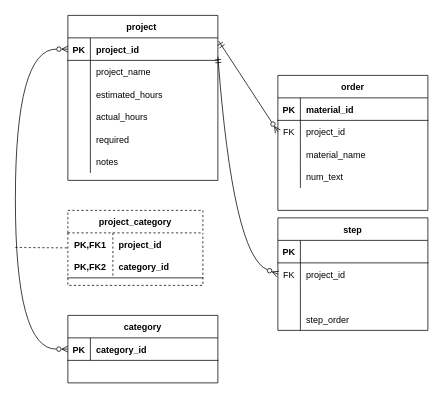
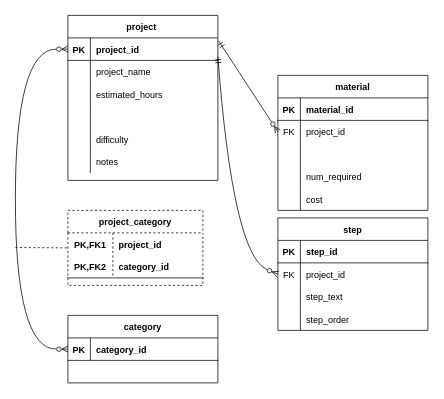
- <mxCell id="21" value="order" style="shape=table;startSize=30;container=1;collapsible=1;childLayout=tableLayout;fixedRows=1;rowLines=0;fontStyle=1;align=center;resizeLast=1;" vertex="1" parent="1"><mxGeometry x="370" y="100" width="200" height="180" as="geometry" /></mxCell>
+ <mxCell id="21" value="material" style="shape=table;startSize=30;container=1;collapsible=1;childLayout=tableLayout;fixedRows=1;rowLines=0;fontStyle=1;align=center;resizeLast=1;" vertex="1" parent="1"><mxGeometry x="370" y="100" width="200" height="180" as="geometry" /></mxCell>
- <mxCell id="14" value="actual_hours" style="shape=partialRectangle;overflow=hidden;connectable=0;fillColor=none;top=0;left=0;bottom=0;right=0;align=left;spacingLeft=6;" vertex="1" parent="12"><mxGeometry x="30" width="170" height="30" as="geometry"><mxRectangle width="170" height="30" as="alternateBounds" /></mxGeometry></mxCell>
- <mxCell id="17" value="required" style="shape=partialRectangle;overflow=hidden;connectable=0;fillColor=none;top=0;left=0;bottom=0;right=0;align=left;spacingLeft=6;" vertex="1" parent="15"><mxGeometry x="30" width="170" height="30" as="geometry"><mxRectangle width="170" height="30" as="alternateBounds" /></mxGeometry></mxCell>
+ <mxCell id="17" value="difficulty" style="shape=partialRectangle;overflow=hidden;connectable=0;fillColor=none;top=0;left=0;bottom=0;right=0;align=left;spacingLeft=6;" vertex="1" parent="15"><mxGeometry x="30" width="170" height="30" as="geometry"><mxRectangle width="170" height="30" as="alternateBounds" /></mxGeometry></mxCell>
- <mxCell id="30" value="material_name" style="shape=partialRectangle;overflow=hidden;connectable=0;fillColor=none;top=0;left=0;bottom=0;right=0;align=left;spacingLeft=6;" vertex="1" parent="28"><mxGeometry x="30" width="170" height="30" as="geometry"><mxRectangle width="170" height="30" as="alternateBounds" /></mxGeometry></mxCell>
- <mxCell id="33" value="num_text" style="shape=partialRectangle;overflow=hidden;connectable=0;fillColor=none;top=0;left=0;bottom=0;right=0;align=left;spacingLeft=6;" vertex="1" parent="31"><mxGeometry x="30" width="170" height="30" as="geometry"><mxRectangle width="170" height="30" as="alternateBounds" /></mxGeometry></mxCell>
+ <mxCell id="33" value="num_required" style="shape=partialRectangle;overflow=hidden;connectable=0;fillColor=none;top=0;left=0;bottom=0;right=0;align=left;spacingLeft=6;" vertex="1" parent="31"><mxGeometry x="30" width="170" height="30" as="geometry"><mxRectangle width="170" height="30" as="alternateBounds" /></mxGeometry></mxCell>
+ <mxCell id="36" value="cost" style="shape=partialRectangle;overflow=hidden;connectable=0;fillColor=none;top=0;left=0;bottom=0;right=0;align=left;spacingLeft=6;" vertex="1" parent="34"><mxGeometry x="30" width="170" height="30" as="geometry"><mxRectangle width="170" height="30" as="alternateBounds" /></mxGeometry></mxCell>
+ <mxCell id="40" value="step_id" style="shape=partialRectangle;overflow=hidden;connectable=0;fillColor=none;top=0;left=0;bottom=0;right=0;align=left;spacingLeft=6;fontStyle=1;" vertex="1" parent="38"><mxGeometry x="30" width="170" height="30" as="geometry"><mxRectangle width="170" height="30" as="alternateBounds" /></mxGeometry></mxCell>
+ <mxCell id="46" value="step_text" style="shape=partialRectangle;overflow=hidden;connectable=0;fillColor=none;top=0;left=0;bottom=0;right=0;align=left;spacingLeft=6;" vertex="1" parent="44"><mxGeometry x="30" width="170" height="30" as="geometry"><mxRectangle width="170" height="30" as="alternateBounds" /></mxGeometry></mxCell>
